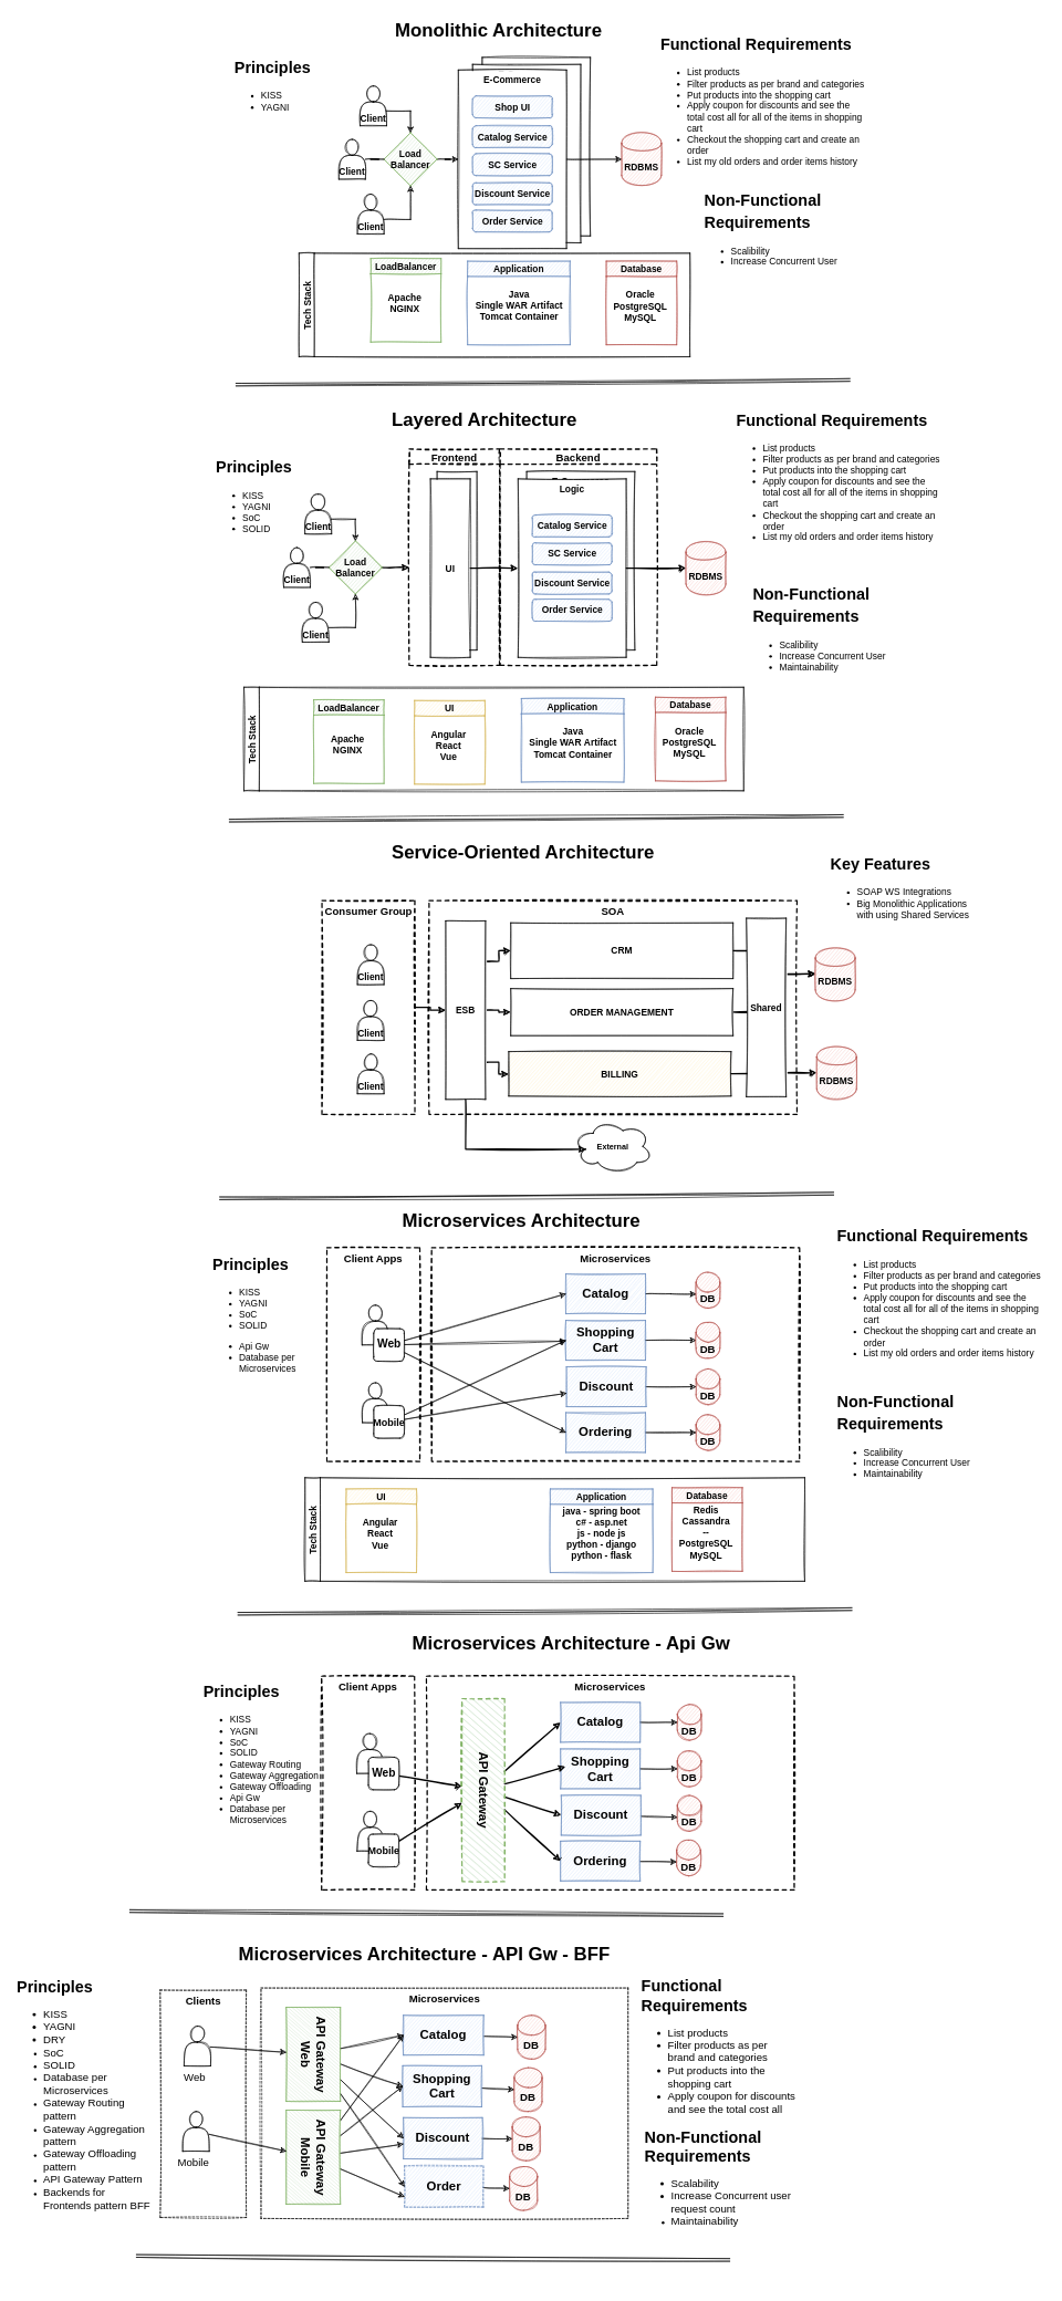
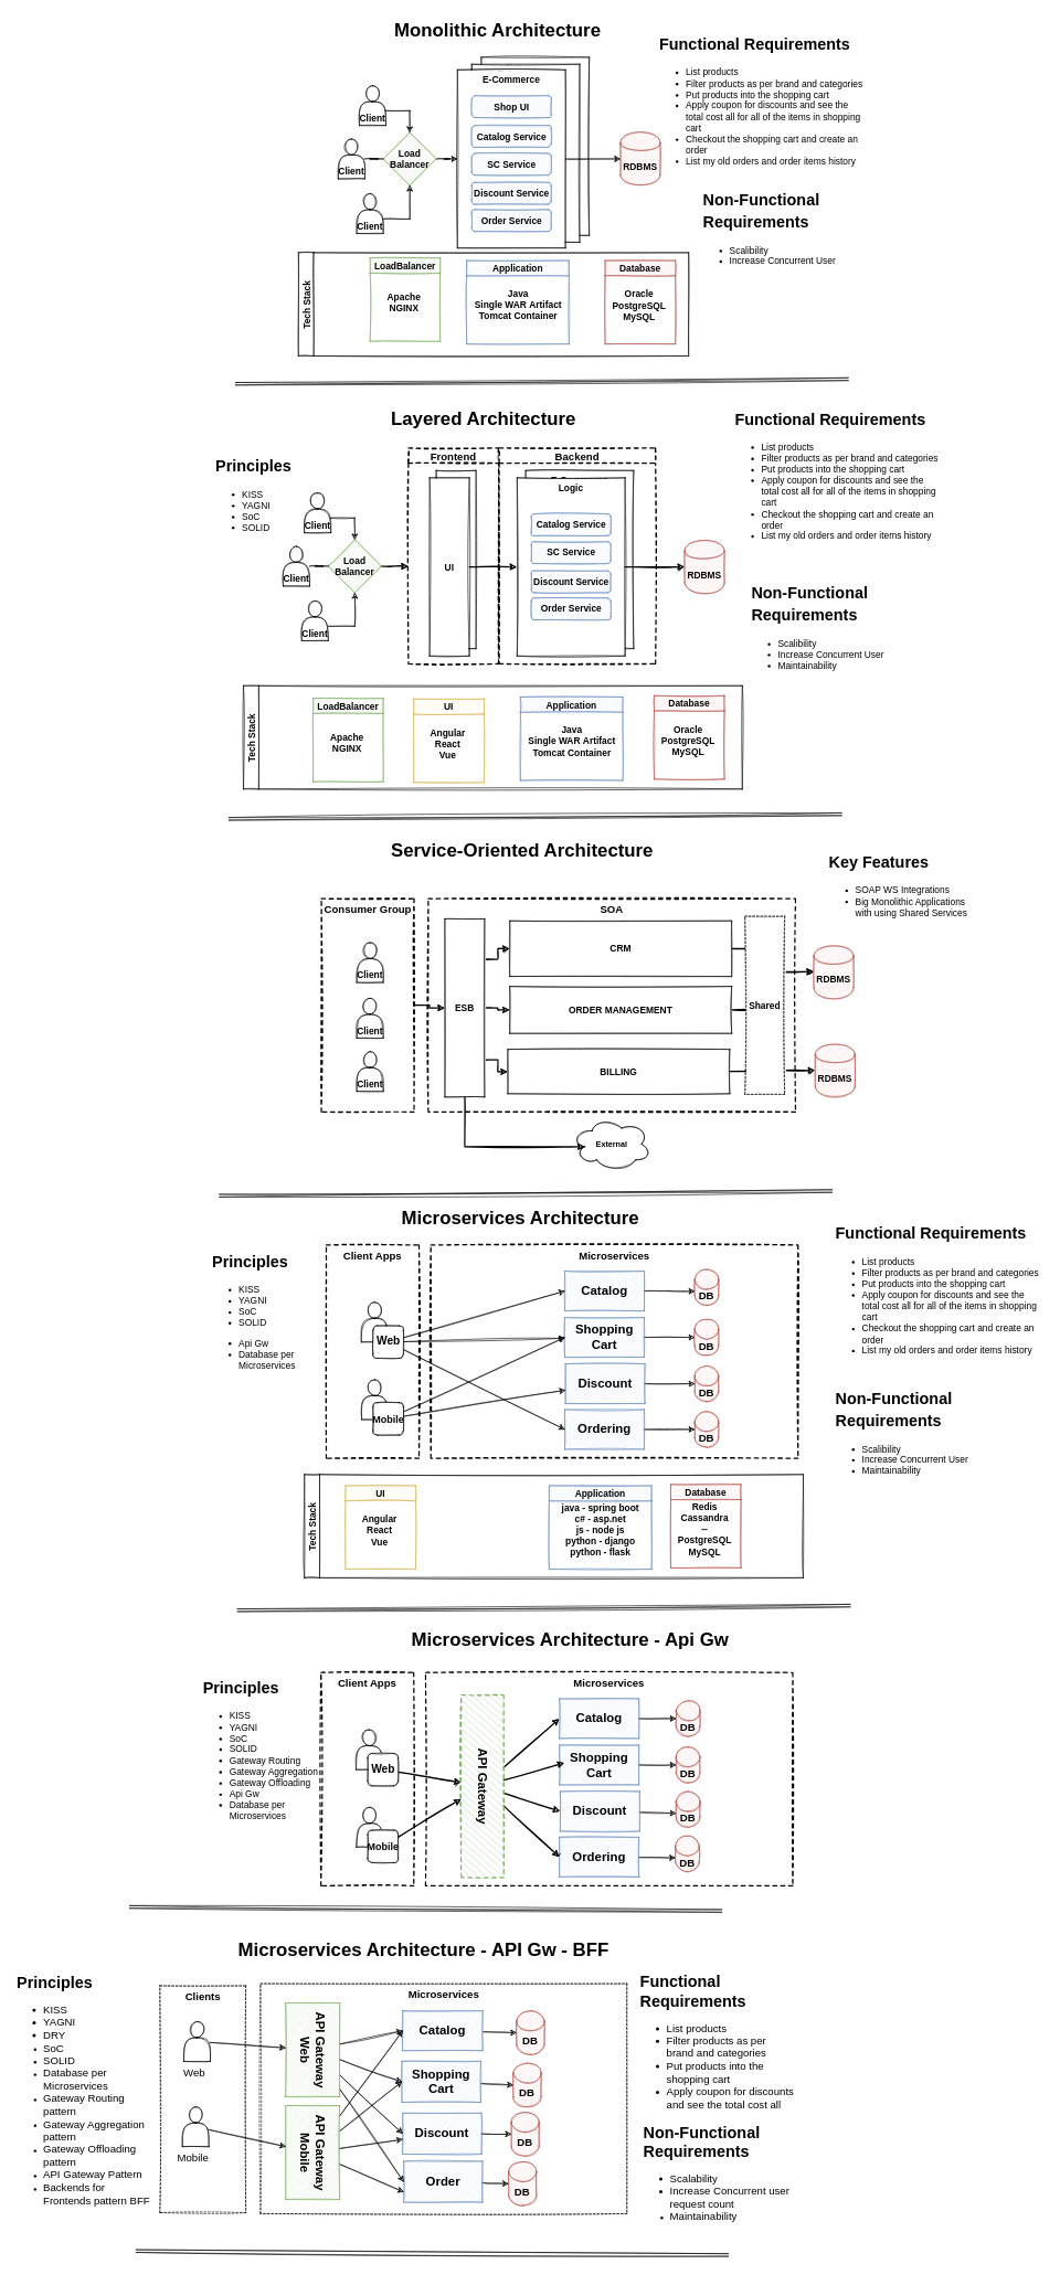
- <mxCell id="9" value="&lt;h1&gt;&lt;font style=&quot;font-size: 24px&quot;&gt;Principles&lt;/font&gt;&lt;/h1&gt;&lt;p&gt;&lt;/p&gt;&lt;ul&gt;&lt;li&gt;KISS&lt;/li&gt;&lt;li&gt;YAGNI&lt;/li&gt;&lt;/ul&gt;&lt;p&gt;&lt;/p&gt;" style="text;html=1;strokeColor=none;fillColor=none;spacing=5;spacingTop=-20;whiteSpace=wrap;overflow=hidden;rounded=0;fontSize=14;fontStyle=0;sketch=1;" parent="1" vertex="1"><mxGeometry x="348" y="75" width="162" height="99" as="geometry" /></mxCell>
- <mxCell id="89" value="Shared" style="whiteSpace=wrap;html=1;fontSize=14;fontStyle=1;verticalAlign=middle;sketch=1;" parent="1" vertex="1"><mxGeometry x="1124" y="1383.01" width="60" height="269" as="geometry" /></mxCell>
+ <mxCell id="89" value="Shared" style="whiteSpace=wrap;html=1;fontSize=14;fontStyle=1;verticalAlign=middle;sketch=1;dashed=1;" parent="1" vertex="1"><mxGeometry x="1124" y="1383.01" width="60" height="269" as="geometry" /></mxCell>
- <mxCell id="83" value="&lt;span&gt;BILLING&lt;/span&gt;" style="whiteSpace=wrap;html=1;fontSize=14;fontStyle=1;verticalAlign=middle;sketch=1;fillColor=#fff2cc;" parent="1" vertex="1"><mxGeometry x="766" y="1584" width="335" height="67" as="geometry" /></mxCell>
+ <mxCell id="83" value="&lt;span&gt;BILLING&lt;/span&gt;" style="whiteSpace=wrap;html=1;fontSize=14;fontStyle=1;verticalAlign=middle;sketch=1;" parent="1" vertex="1"><mxGeometry x="766" y="1584" width="335" height="67" as="geometry" /></mxCell>
- <mxCell id="165" value="Order" style="rounded=0;whiteSpace=wrap;html=1;sketch=1;fontSize=19;fillColor=#dae8fc;strokeColor=#6c8ebf;fontStyle=1;dashed=1;" vertex="1" parent="1"><mxGeometry x="608.75" y="3263" width="119" height="62" as="geometry" /></mxCell>
+ <mxCell id="165" value="Order" style="rounded=0;whiteSpace=wrap;html=1;sketch=1;fontSize=19;fillColor=#dae8fc;strokeColor=#6c8ebf;fontStyle=1" vertex="1" parent="1"><mxGeometry x="608.75" y="3263" width="119" height="62" as="geometry" /></mxCell>
